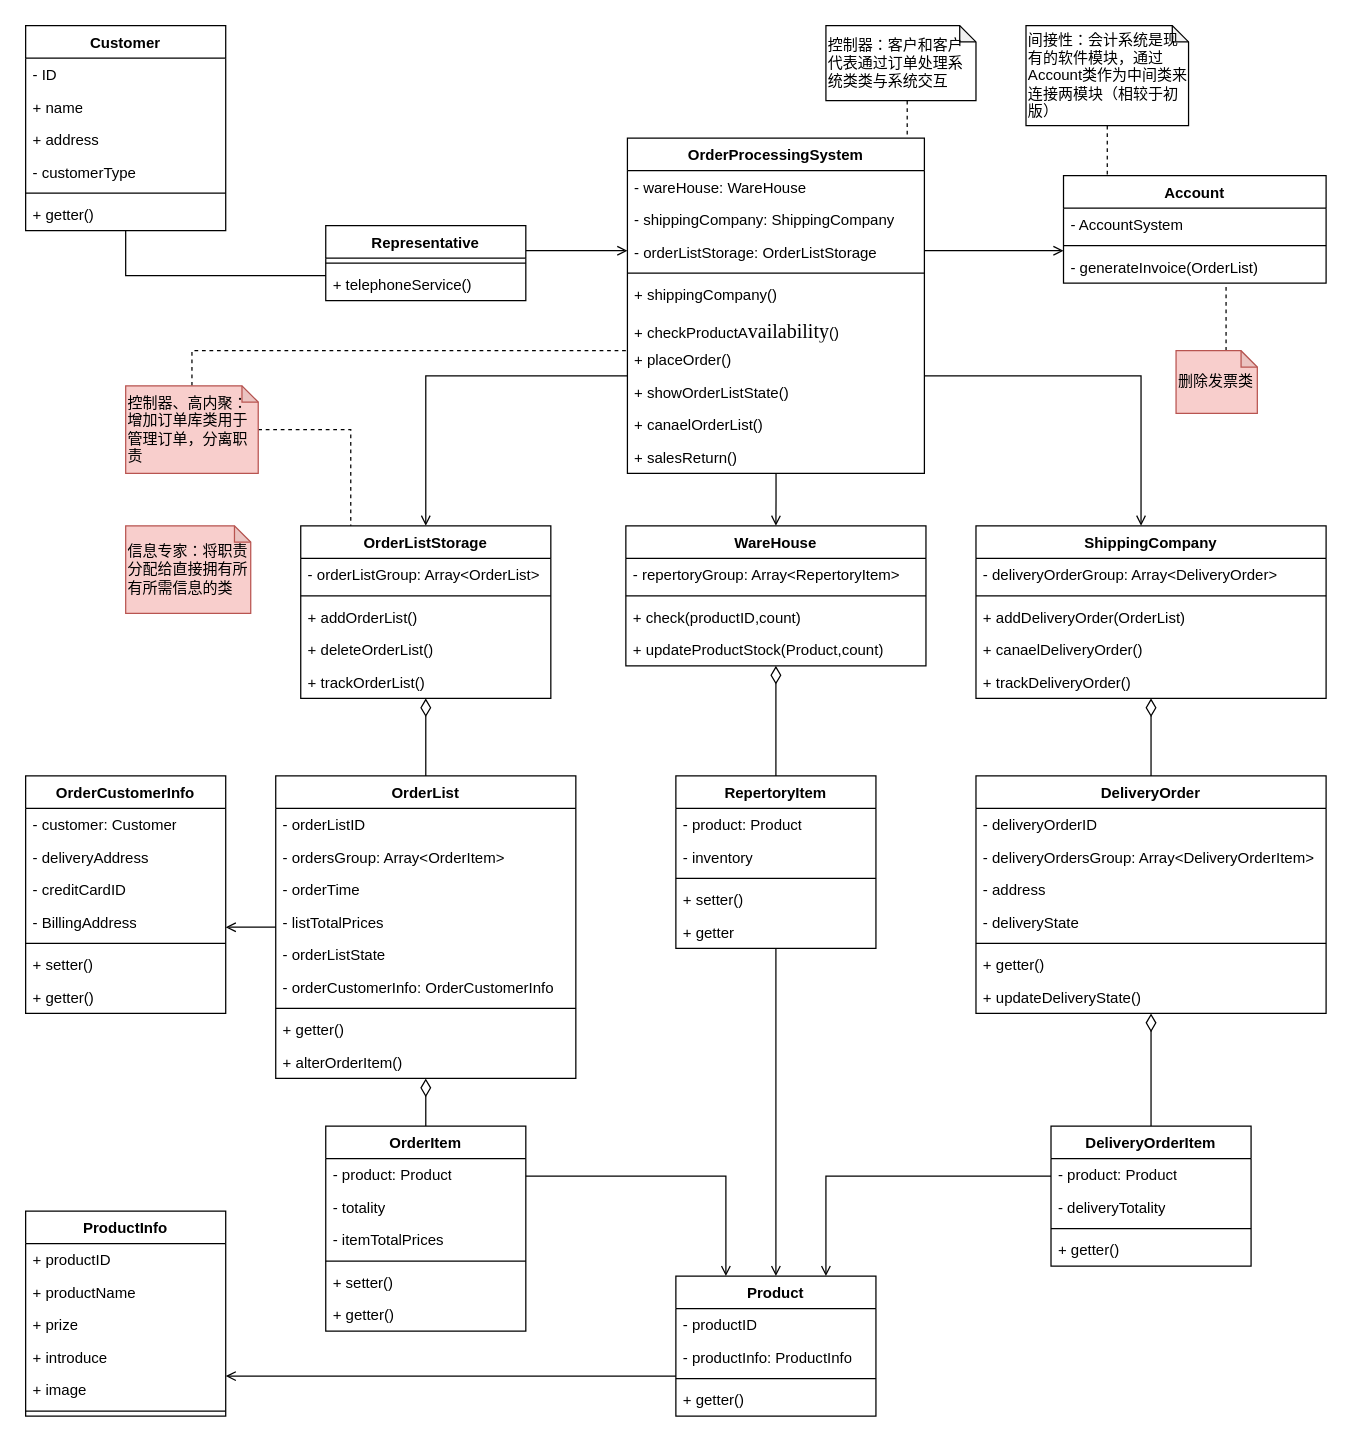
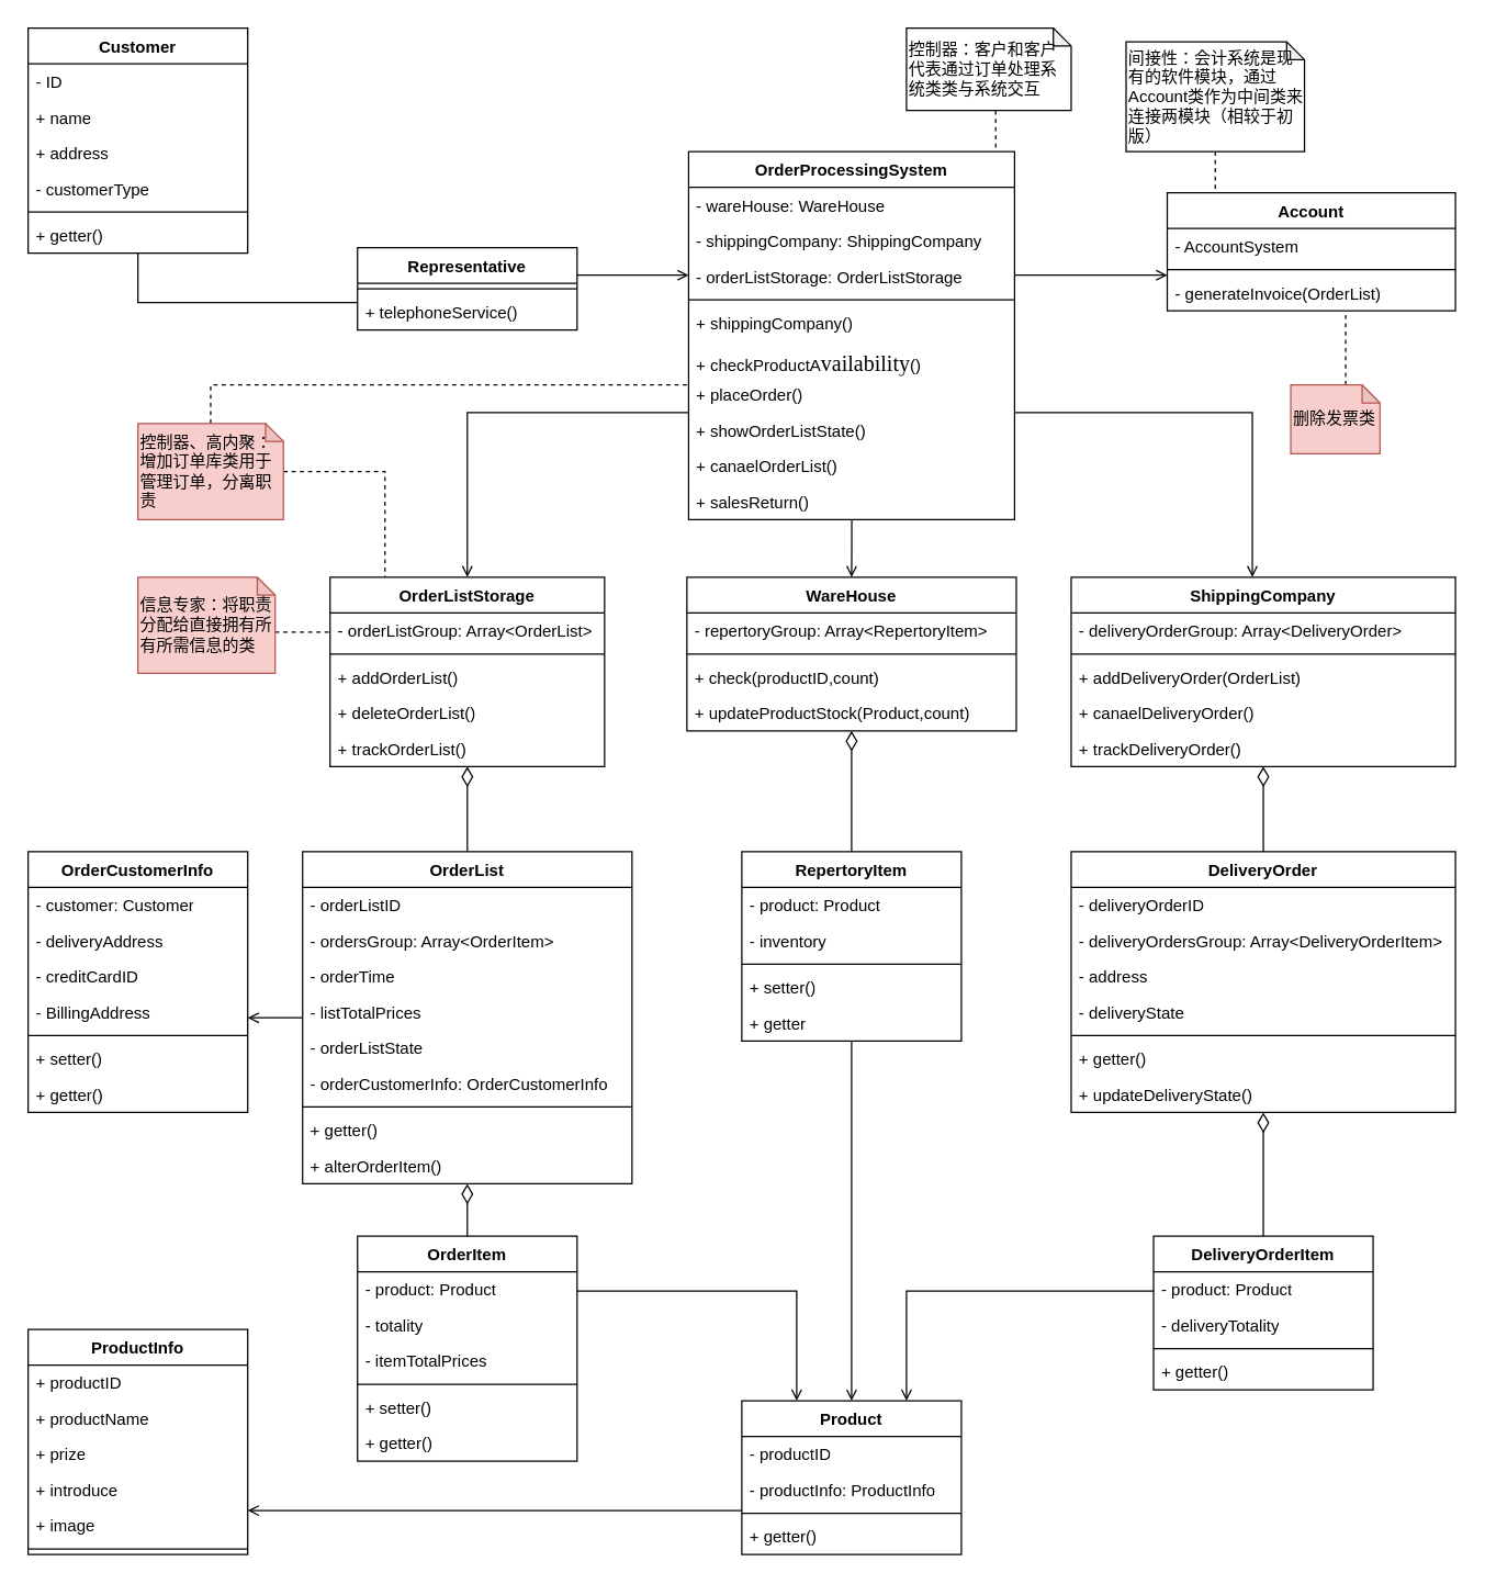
- <mxCell id="110" value="间接性：会计系统是现有的软件模块，通过Account类作为中间类来连接两模块（相较于初版）" style="shape=note;whiteSpace=wrap;html=1;backgroundOutline=1;darkOpacity=0.05;size=13;align=left;" parent="1" vertex="1"><mxGeometry x="820" y="20" width="130" height="80" as="geometry" /></mxCell>
+ <mxCell id="110" value="间接性：会计系统是现有的软件模块，通过Account类作为中间类来连接两模块（相较于初版）" style="shape=note;whiteSpace=wrap;html=1;backgroundOutline=1;darkOpacity=0.05;size=13;align=left;" parent="1" vertex="1"><mxGeometry x="820" y="30" width="130" height="80" as="geometry" /></mxCell>
+ <mxCell id="125" style="edgeStyle=orthogonalEdgeStyle;rounded=0;orthogonalLoop=1;jettySize=auto;html=1;endArrow=none;endFill=0;dashed=1;" parent="1" source="126" target="114" edge="1"><mxGeometry relative="1" as="geometry"><Array as="points"><mxPoint x="220" y="460" /><mxPoint x="220" y="460" /></Array></mxGeometry></mxCell>
